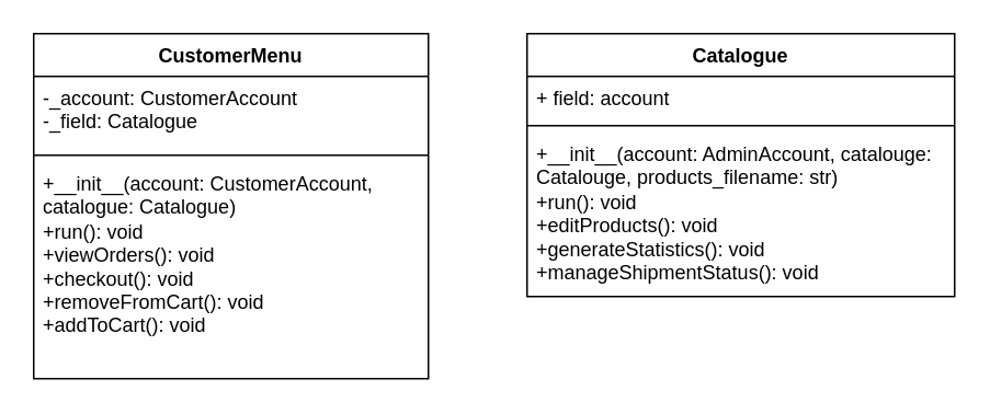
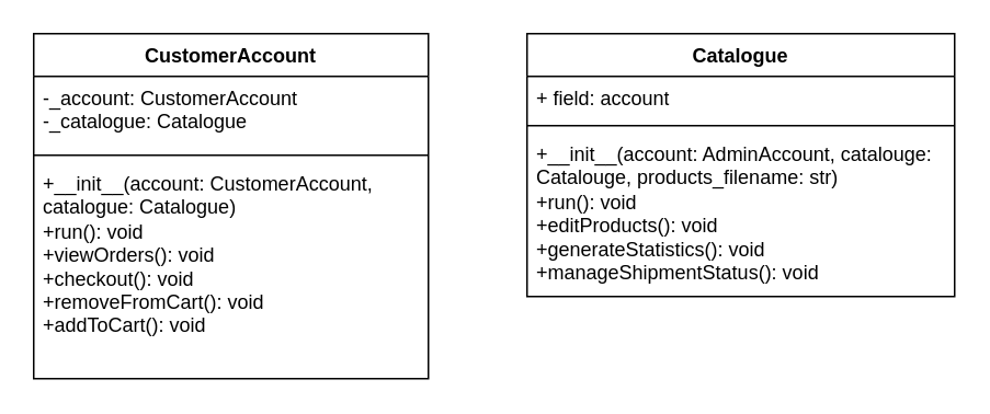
- <mxCell id="2" value="CustomerMenu" style="swimlane;fontStyle=1;align=center;verticalAlign=top;childLayout=stackLayout;horizontal=1;startSize=26;horizontalStack=0;resizeParent=1;resizeParentMax=0;resizeLast=0;collapsible=1;marginBottom=0;whiteSpace=wrap;html=1;" vertex="1" parent="1"><mxGeometry x="20" y="20" width="240" height="210" as="geometry" /></mxCell>
+ <mxCell id="2" value="CustomerAccount" style="swimlane;fontStyle=1;align=center;verticalAlign=top;childLayout=stackLayout;horizontal=1;startSize=26;horizontalStack=0;resizeParent=1;resizeParentMax=0;resizeLast=0;collapsible=1;marginBottom=0;whiteSpace=wrap;html=1;" vertex="1" parent="1"><mxGeometry x="20" y="20" width="240" height="210" as="geometry" /></mxCell>
- <mxCell id="3" value="&lt;div&gt;-_account: CustomerAccount&lt;/div&gt;&lt;div&gt;-_field: Catalogue&lt;/div&gt;" style="text;strokeColor=none;fillColor=none;align=left;verticalAlign=top;spacingLeft=4;spacingRight=4;overflow=hidden;rotatable=0;points=[[0,0.5],[1,0.5]];portConstraint=eastwest;whiteSpace=wrap;html=1;" vertex="1" parent="2"><mxGeometry y="26" width="240" height="44" as="geometry" /></mxCell>
+ <mxCell id="3" value="&lt;div&gt;-_account: CustomerAccount&lt;/div&gt;&lt;div&gt;-_catalogue: Catalogue&lt;/div&gt;" style="text;strokeColor=none;fillColor=none;align=left;verticalAlign=top;spacingLeft=4;spacingRight=4;overflow=hidden;rotatable=0;points=[[0,0.5],[1,0.5]];portConstraint=eastwest;whiteSpace=wrap;html=1;" vertex="1" parent="2"><mxGeometry y="26" width="240" height="44" as="geometry" /></mxCell>
